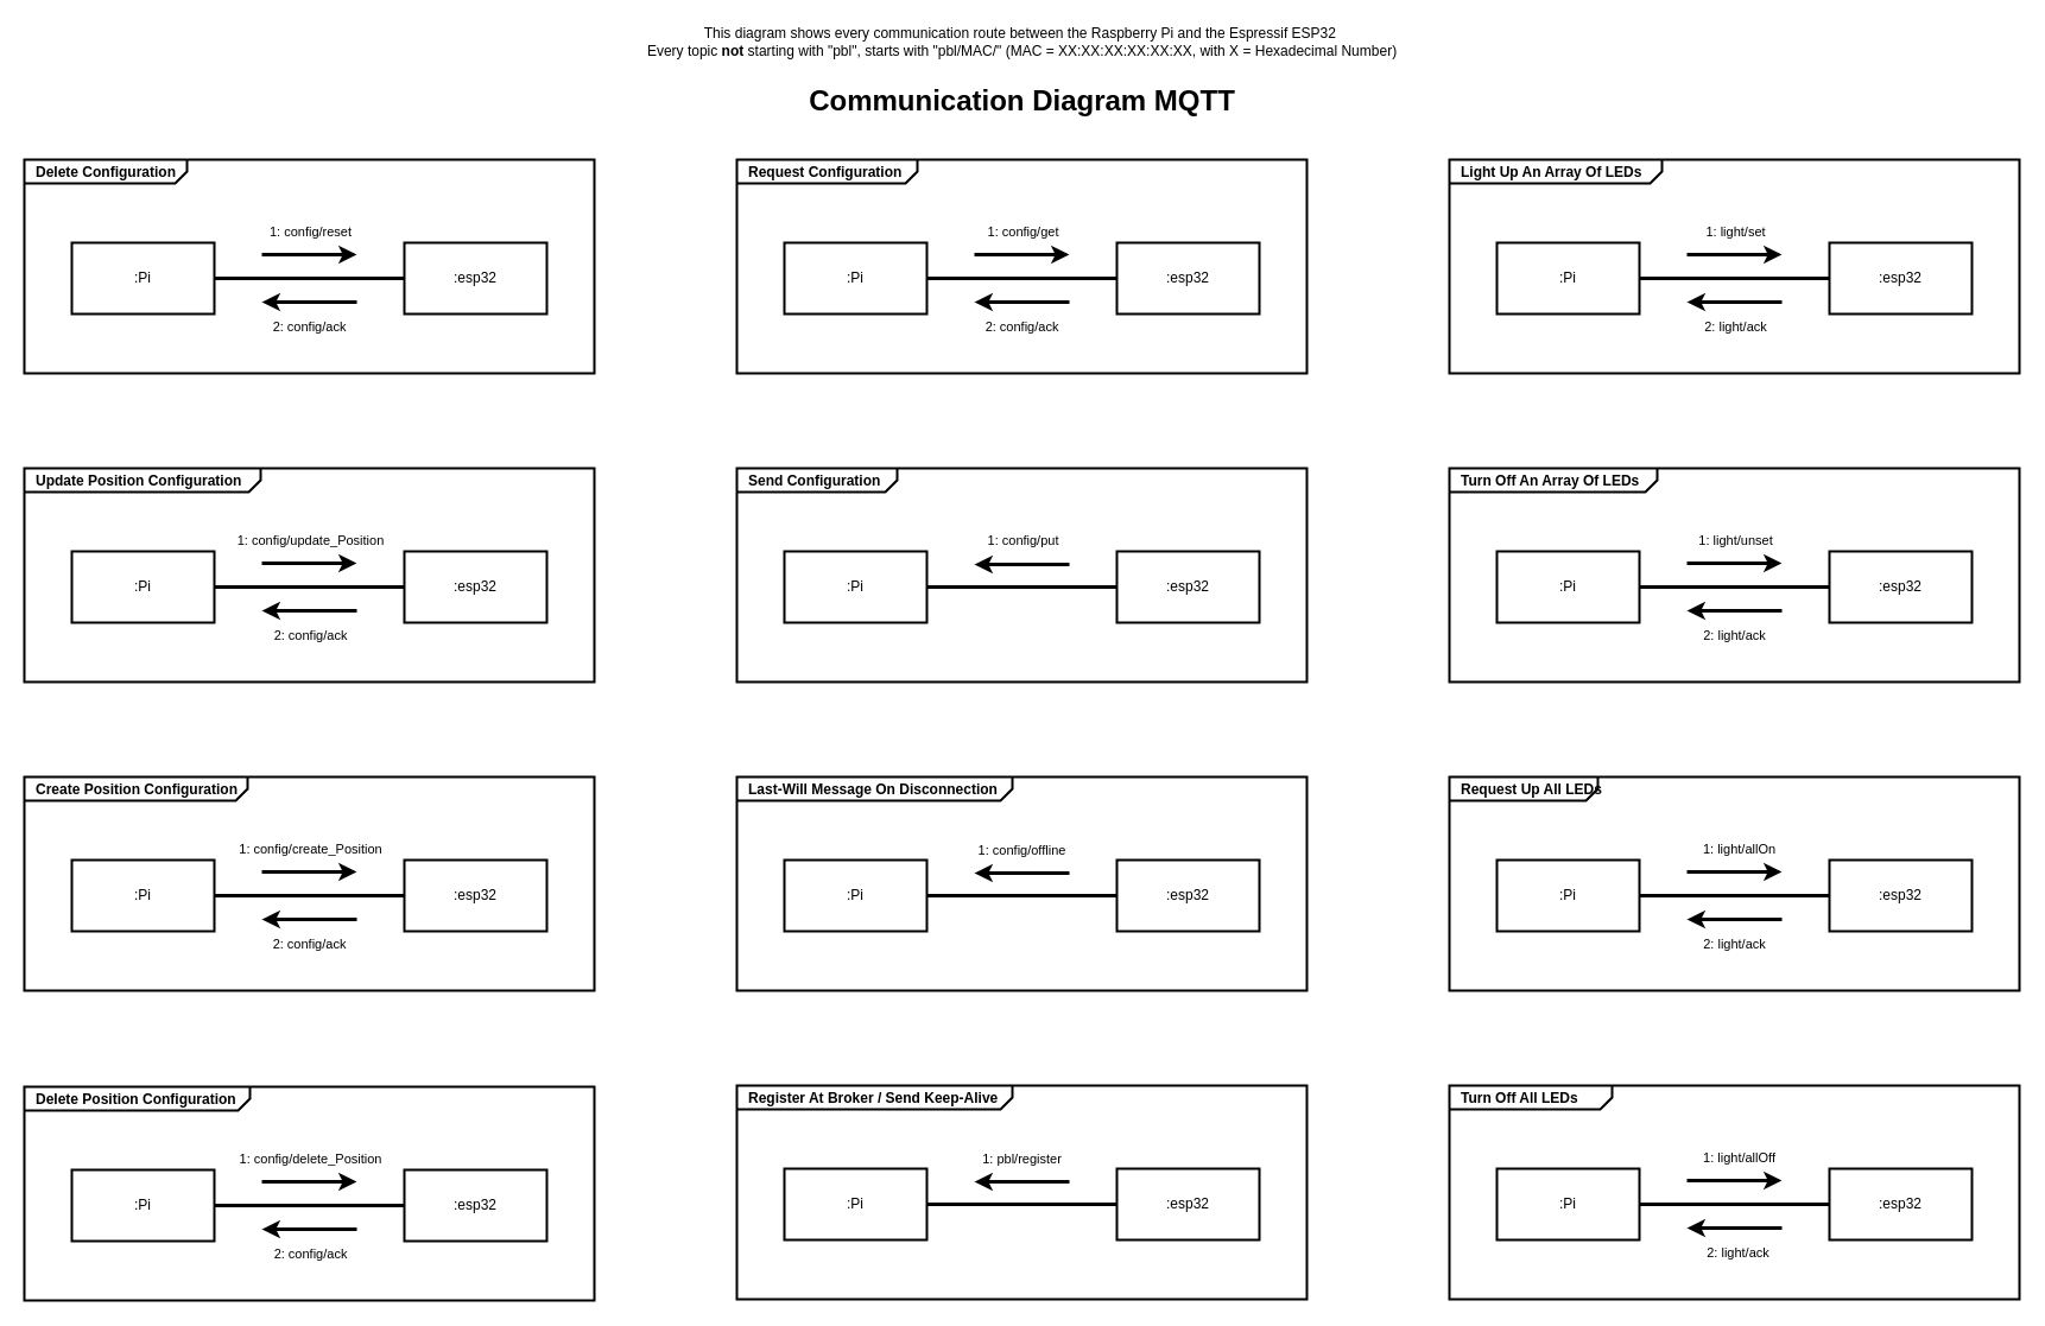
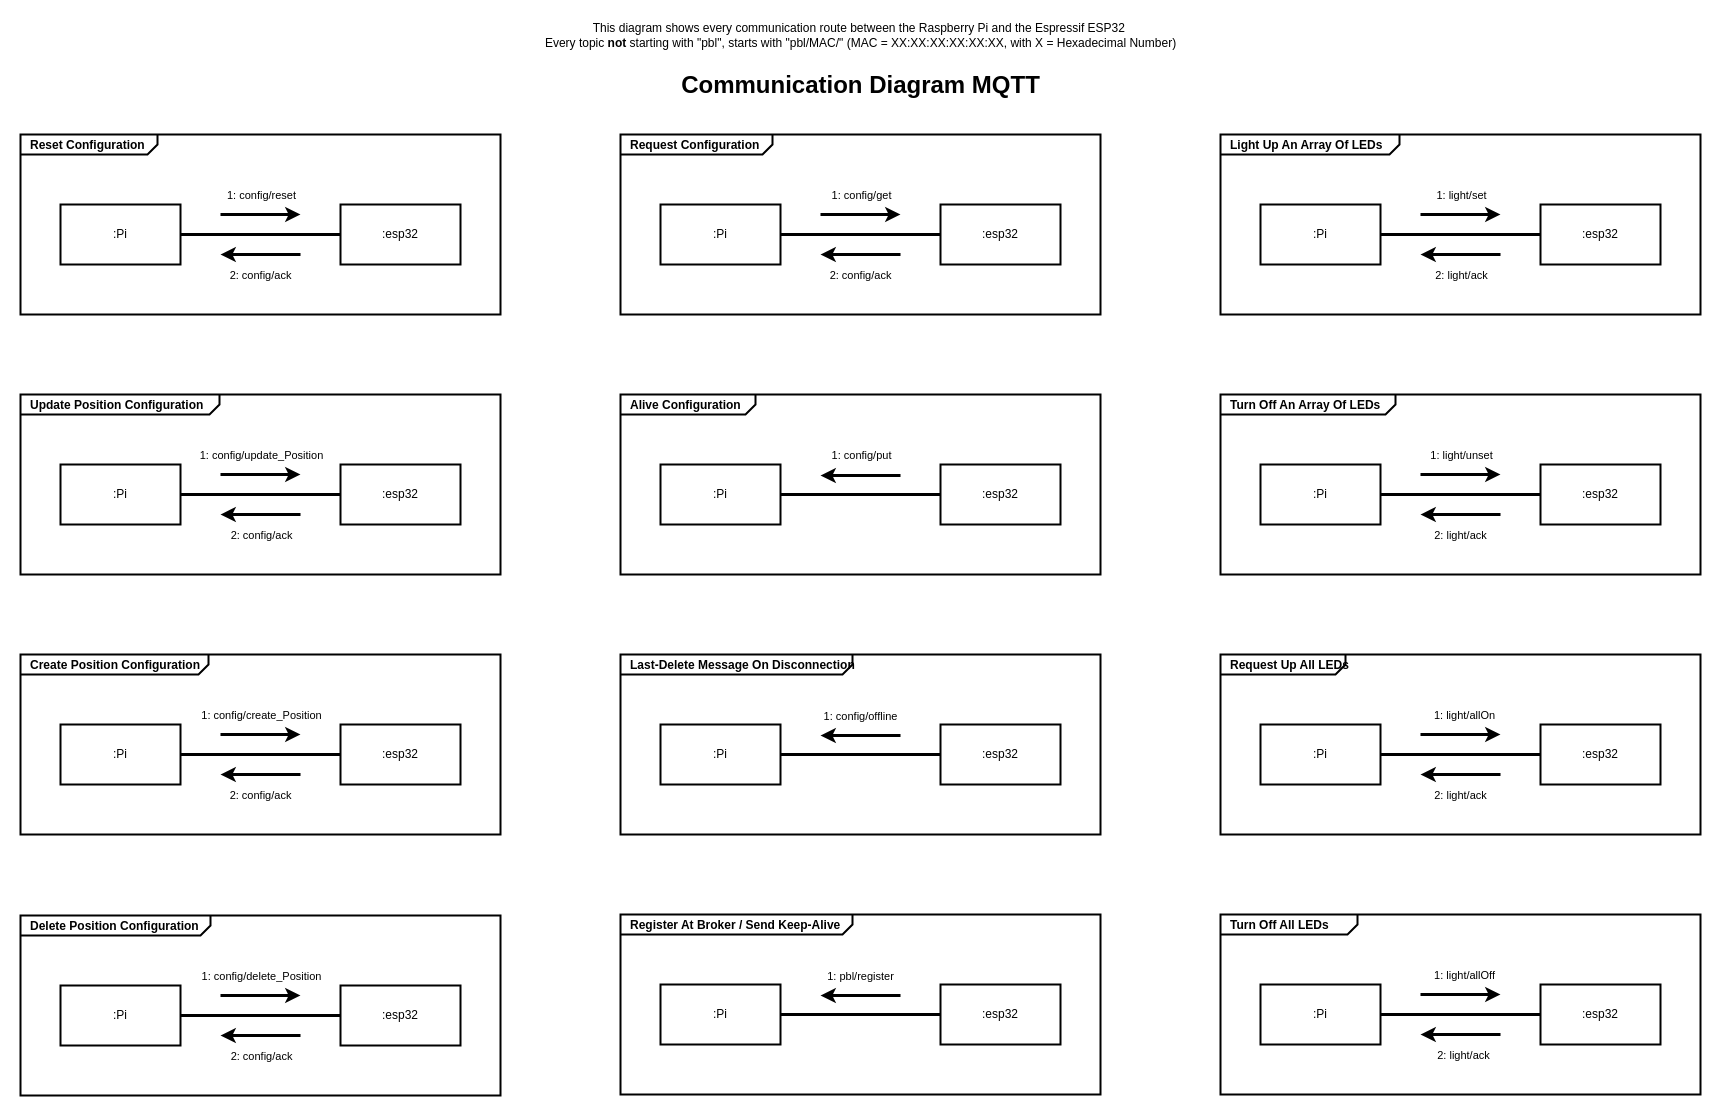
- <mxCell id="2" value="&lt;p style=&quot;margin: 0px ; margin-top: 4px ; margin-left: 10px ; text-align: left&quot;&gt;&lt;b&gt;Delete Configuration&lt;/b&gt;&lt;/p&gt;" style="html=1;strokeWidth=2;shape=mxgraph.sysml.package;html=1;overflow=fill;whiteSpace=wrap;fillColor=none;gradientColor=none;fontSize=12;align=center;labelX=137.5;" parent="1" vertex="1"><mxGeometry x="20" y="134" width="480" height="180" as="geometry" /></mxCell>
+ <mxCell id="2" value="&lt;p style=&quot;margin: 0px ; margin-top: 4px ; margin-left: 10px ; text-align: left&quot;&gt;&lt;b&gt;Reset Configuration&lt;/b&gt;&lt;/p&gt;" style="html=1;strokeWidth=2;shape=mxgraph.sysml.package;html=1;overflow=fill;whiteSpace=wrap;fillColor=none;gradientColor=none;fontSize=12;align=center;labelX=137.5;" parent="1" vertex="1"><mxGeometry x="20" y="134" width="480" height="180" as="geometry" /></mxCell>
- <mxCell id="82" value="&lt;p style=&quot;margin: 0px ; margin-top: 4px ; margin-left: 10px ; text-align: left&quot;&gt;&lt;b&gt;Send Configuration&lt;/b&gt;&lt;/p&gt;" style="html=1;strokeWidth=2;shape=mxgraph.sysml.package;html=1;overflow=fill;whiteSpace=wrap;fillColor=none;gradientColor=none;fontSize=12;align=center;labelX=135.71;" parent="1" vertex="1"><mxGeometry x="620" y="394" width="480" height="180" as="geometry" /></mxCell>
+ <mxCell id="82" value="&lt;p style=&quot;margin: 0px ; margin-top: 4px ; margin-left: 10px ; text-align: left&quot;&gt;&lt;b&gt;Alive Configuration&lt;/b&gt;&lt;/p&gt;" style="html=1;strokeWidth=2;shape=mxgraph.sysml.package;html=1;overflow=fill;whiteSpace=wrap;fillColor=none;gradientColor=none;fontSize=12;align=center;labelX=135.71;" parent="1" vertex="1"><mxGeometry x="620" y="394" width="480" height="180" as="geometry" /></mxCell>
- <mxCell id="88" value="&lt;p style=&quot;margin: 0px ; margin-top: 4px ; margin-left: 10px ; text-align: left&quot;&gt;&lt;b&gt;Last-Will Message On Disconnection&lt;/b&gt;&lt;/p&gt;" style="html=1;strokeWidth=2;shape=mxgraph.sysml.package;html=1;overflow=fill;whiteSpace=wrap;fillColor=none;gradientColor=none;fontSize=12;align=center;labelX=232.86;" vertex="1" parent="1"><mxGeometry x="620" y="654" width="480" height="180" as="geometry" /></mxCell>
+ <mxCell id="88" value="&lt;p style=&quot;margin: 0px ; margin-top: 4px ; margin-left: 10px ; text-align: left&quot;&gt;&lt;b&gt;Last-Delete Message On Disconnection&lt;/b&gt;&lt;/p&gt;" style="html=1;strokeWidth=2;shape=mxgraph.sysml.package;html=1;overflow=fill;whiteSpace=wrap;fillColor=none;gradientColor=none;fontSize=12;align=center;labelX=232.86;" vertex="1" parent="1"><mxGeometry x="620" y="654" width="480" height="180" as="geometry" /></mxCell>
